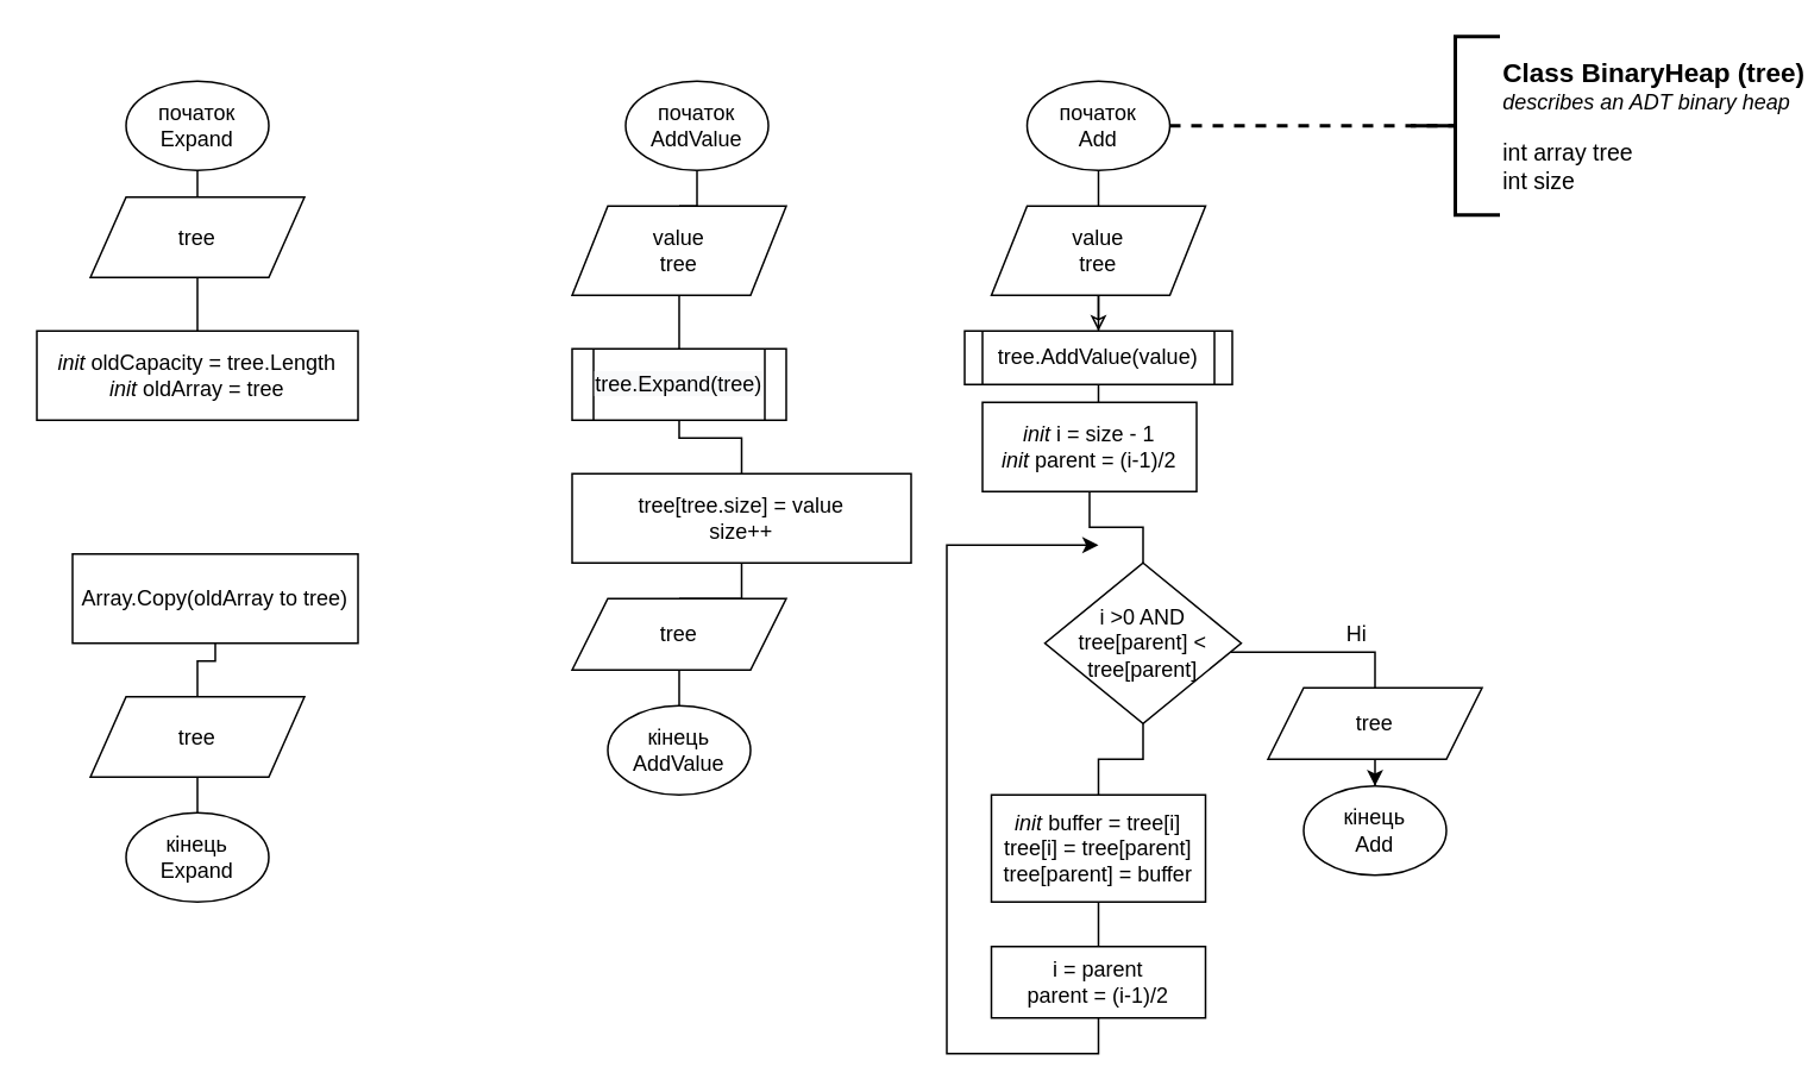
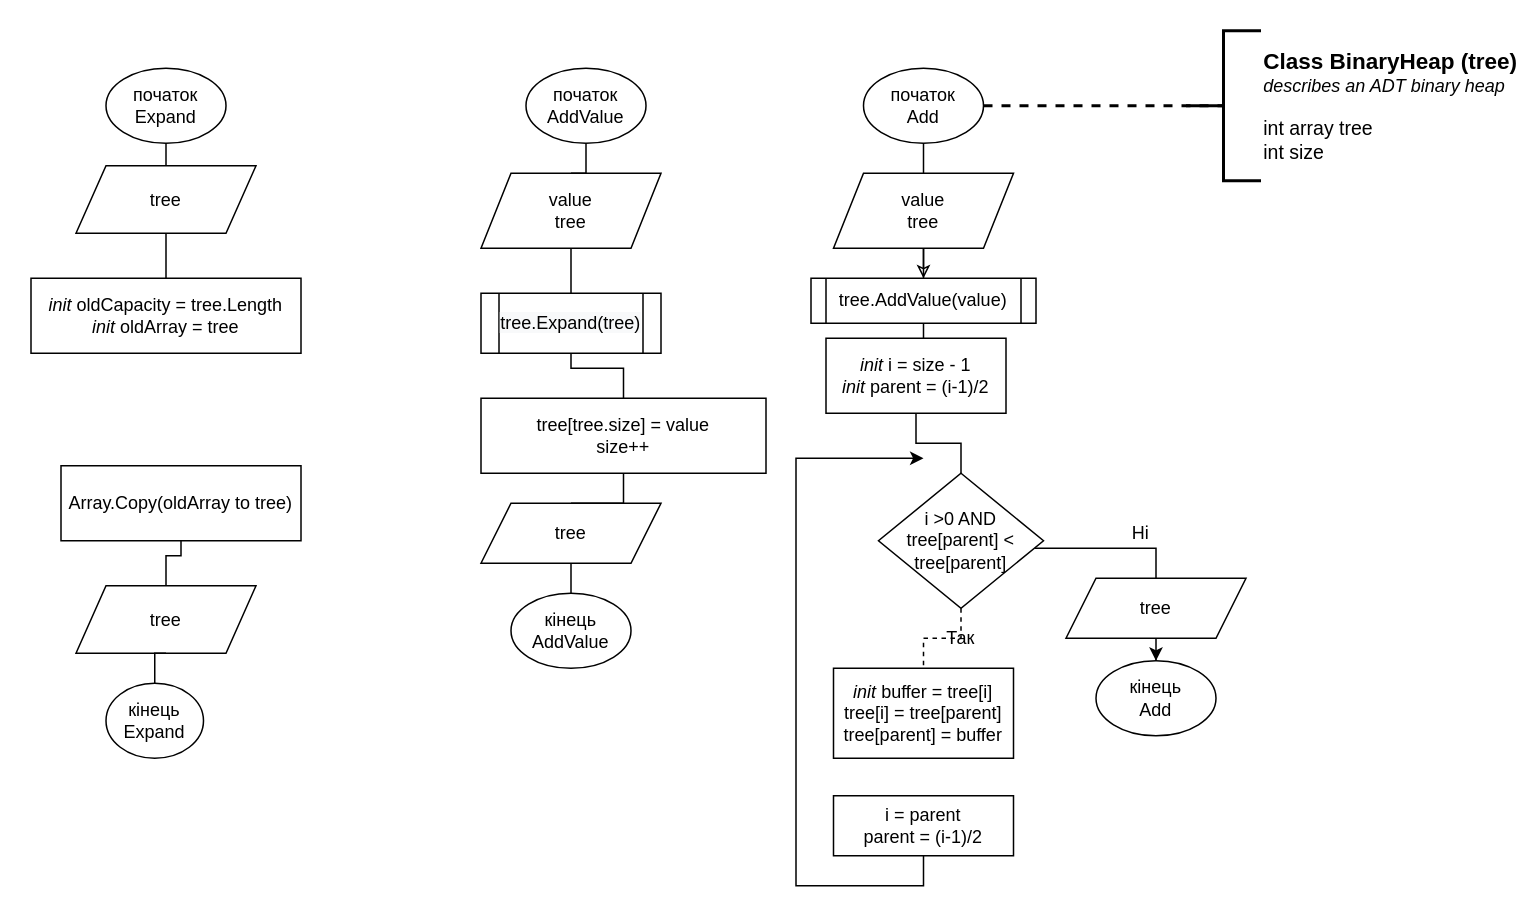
- <mxCell id="20" value="" style="edgeStyle=orthogonalEdgeStyle;rounded=0;orthogonalLoop=1;jettySize=auto;html=1;endArrow=none;endFill=0;" edge="1" parent="1" source="23" target="25"><mxGeometry relative="1" as="geometry" /></mxCell>
+ <mxCell id="20" value="" style="edgeStyle=orthogonalEdgeStyle;rounded=0;orthogonalLoop=1;jettySize=auto;html=1;endArrow=none;endFill=0;dashed=1;" edge="1" parent="1" source="23" target="25"><mxGeometry relative="1" as="geometry" /></mxCell>
+ <mxCell id="28" value="Так" style="text;html=1;strokeColor=none;fillColor=none;align=center;verticalAlign=middle;whiteSpace=wrap;rounded=0;" vertex="1" parent="1"><mxGeometry x="620" y="415" width="40" height="20" as="geometry" /></mxCell>
- <mxCell id="42" value="кінець&lt;br&gt;Expand" style="ellipse;whiteSpace=wrap;html=1;" vertex="1" parent="1"><mxGeometry x="70" y="455" width="80" height="50" as="geometry" /></mxCell>
+ <mxCell id="42" value="кінець&lt;br&gt;Expand" style="ellipse;whiteSpace=wrap;html=1;" vertex="1" parent="1"><mxGeometry x="70" y="455" width="65" height="50" as="geometry" /></mxCell>
- <mxCell id="24" value="" style="edgeStyle=orthogonalEdgeStyle;rounded=0;orthogonalLoop=1;jettySize=auto;html=1;endArrow=none;endFill=0;" edge="1" parent="1" source="25" target="27"><mxGeometry relative="1" as="geometry" /></mxCell>
